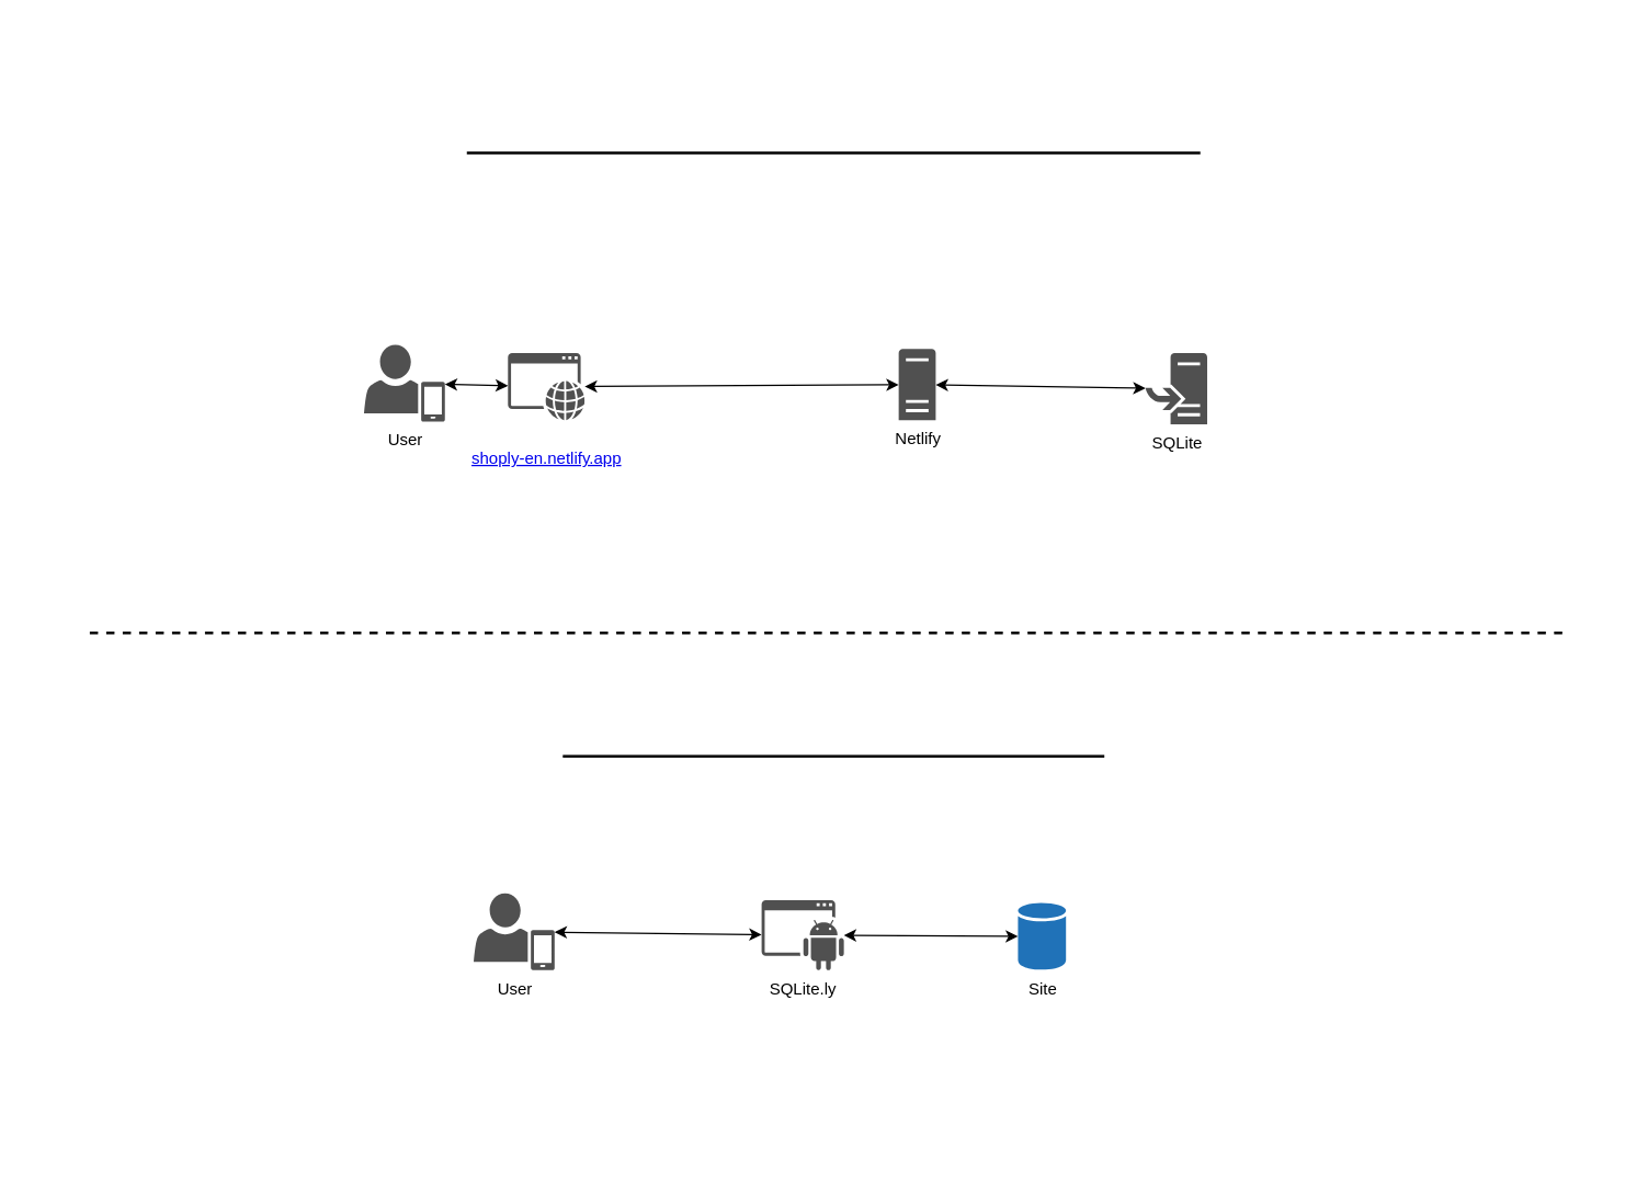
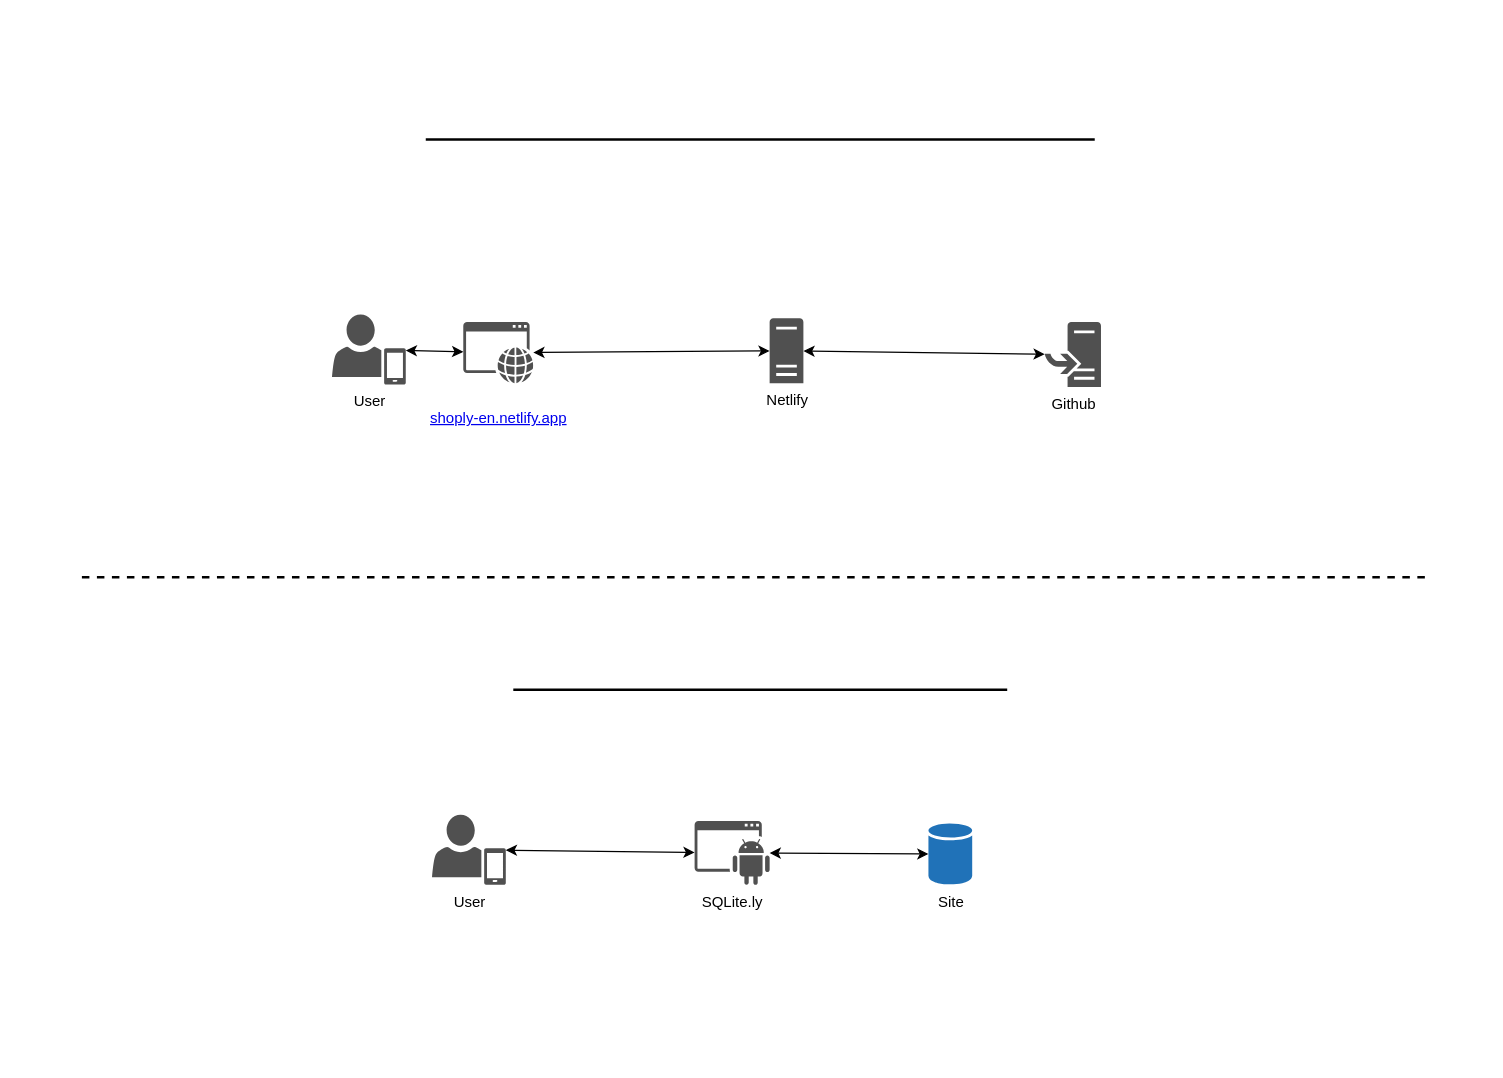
- <mxCell id="9" value="Netlify" style="sketch=0;pointerEvents=1;shadow=0;dashed=0;html=1;strokeColor=none;fillColor=#505050;labelPosition=center;verticalLabelPosition=bottom;verticalAlign=top;outlineConnect=0;align=center;shape=mxgraph.office.servers.server_generic;" parent="4" vertex="1"><mxGeometry x="390" y="3" width="27" height="52" as="geometry" /></mxCell>
+ <mxCell id="9" value="Netlify" style="sketch=0;pointerEvents=1;shadow=0;dashed=0;html=1;strokeColor=none;fillColor=#505050;labelPosition=center;verticalLabelPosition=bottom;verticalAlign=top;outlineConnect=0;align=center;shape=mxgraph.office.servers.server_generic;" parent="4" vertex="1"><mxGeometry x="350" y="3" width="27" height="52" as="geometry" /></mxCell>
- <mxCell id="5" value="SQLite" style="sketch=0;pointerEvents=1;shadow=0;dashed=0;html=1;strokeColor=none;fillColor=#505050;labelPosition=center;verticalLabelPosition=bottom;verticalAlign=top;outlineConnect=0;align=center;shape=mxgraph.office.concepts.install;" parent="4" vertex="1"><mxGeometry x="570" y="6" width="45" height="52" as="geometry" /></mxCell>
+ <mxCell id="5" value="Github" style="sketch=0;pointerEvents=1;shadow=0;dashed=0;html=1;strokeColor=none;fillColor=#505050;labelPosition=center;verticalLabelPosition=bottom;verticalAlign=top;outlineConnect=0;align=center;shape=mxgraph.office.concepts.install;" parent="4" vertex="1"><mxGeometry x="570" y="6" width="45" height="52" as="geometry" /></mxCell>
